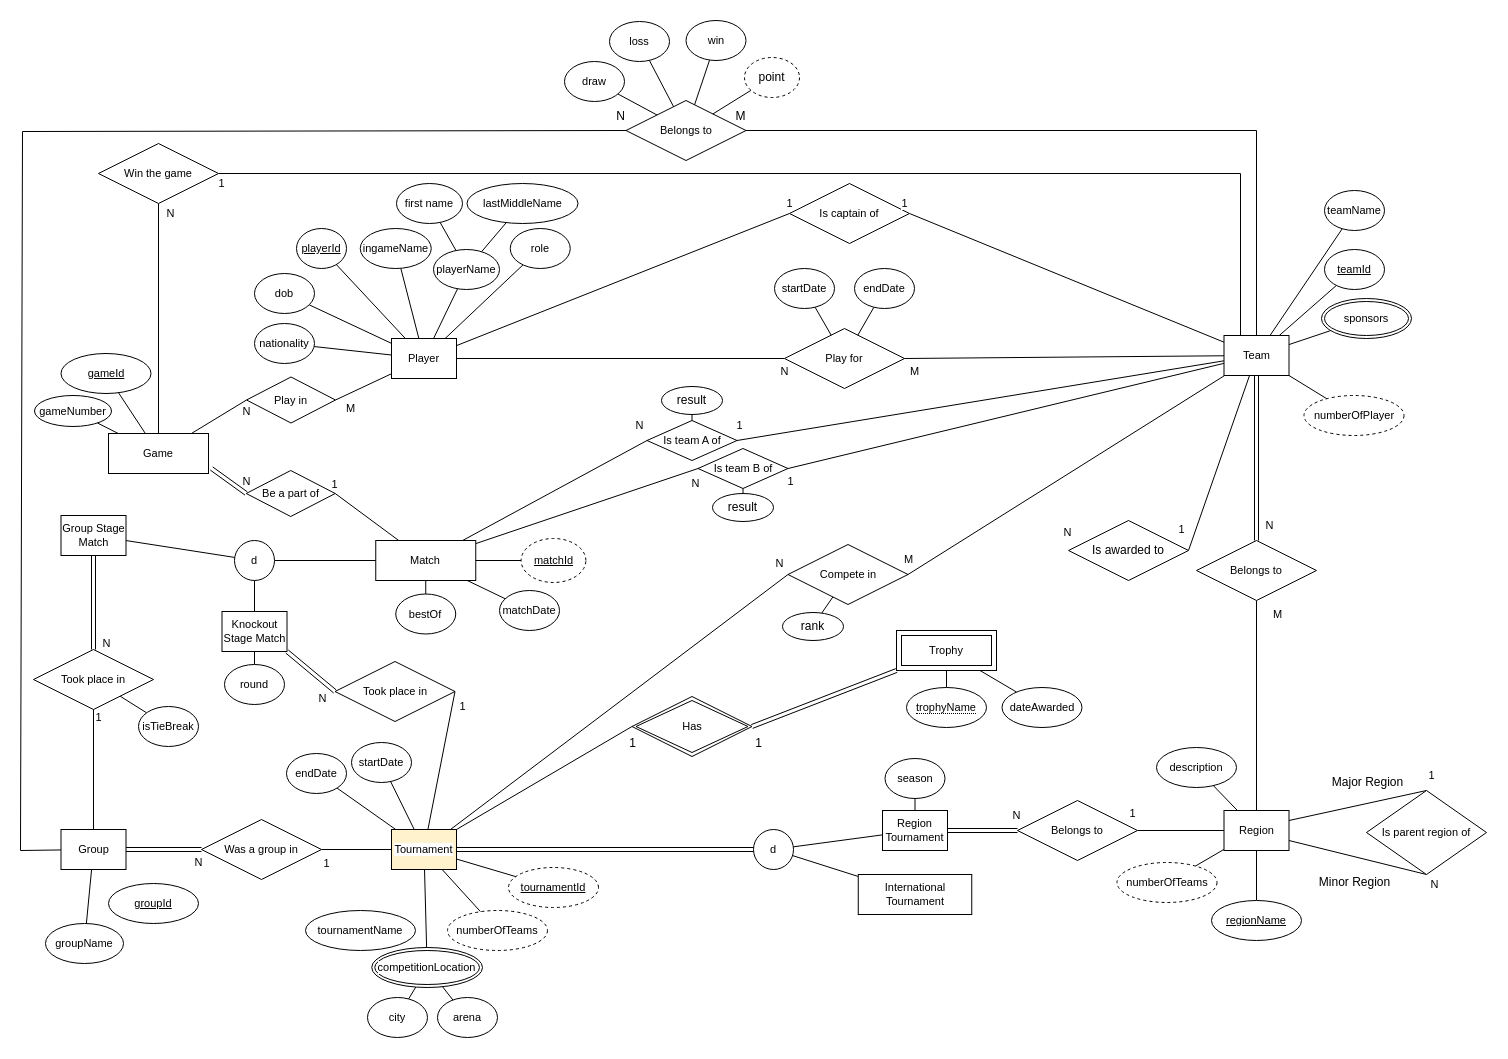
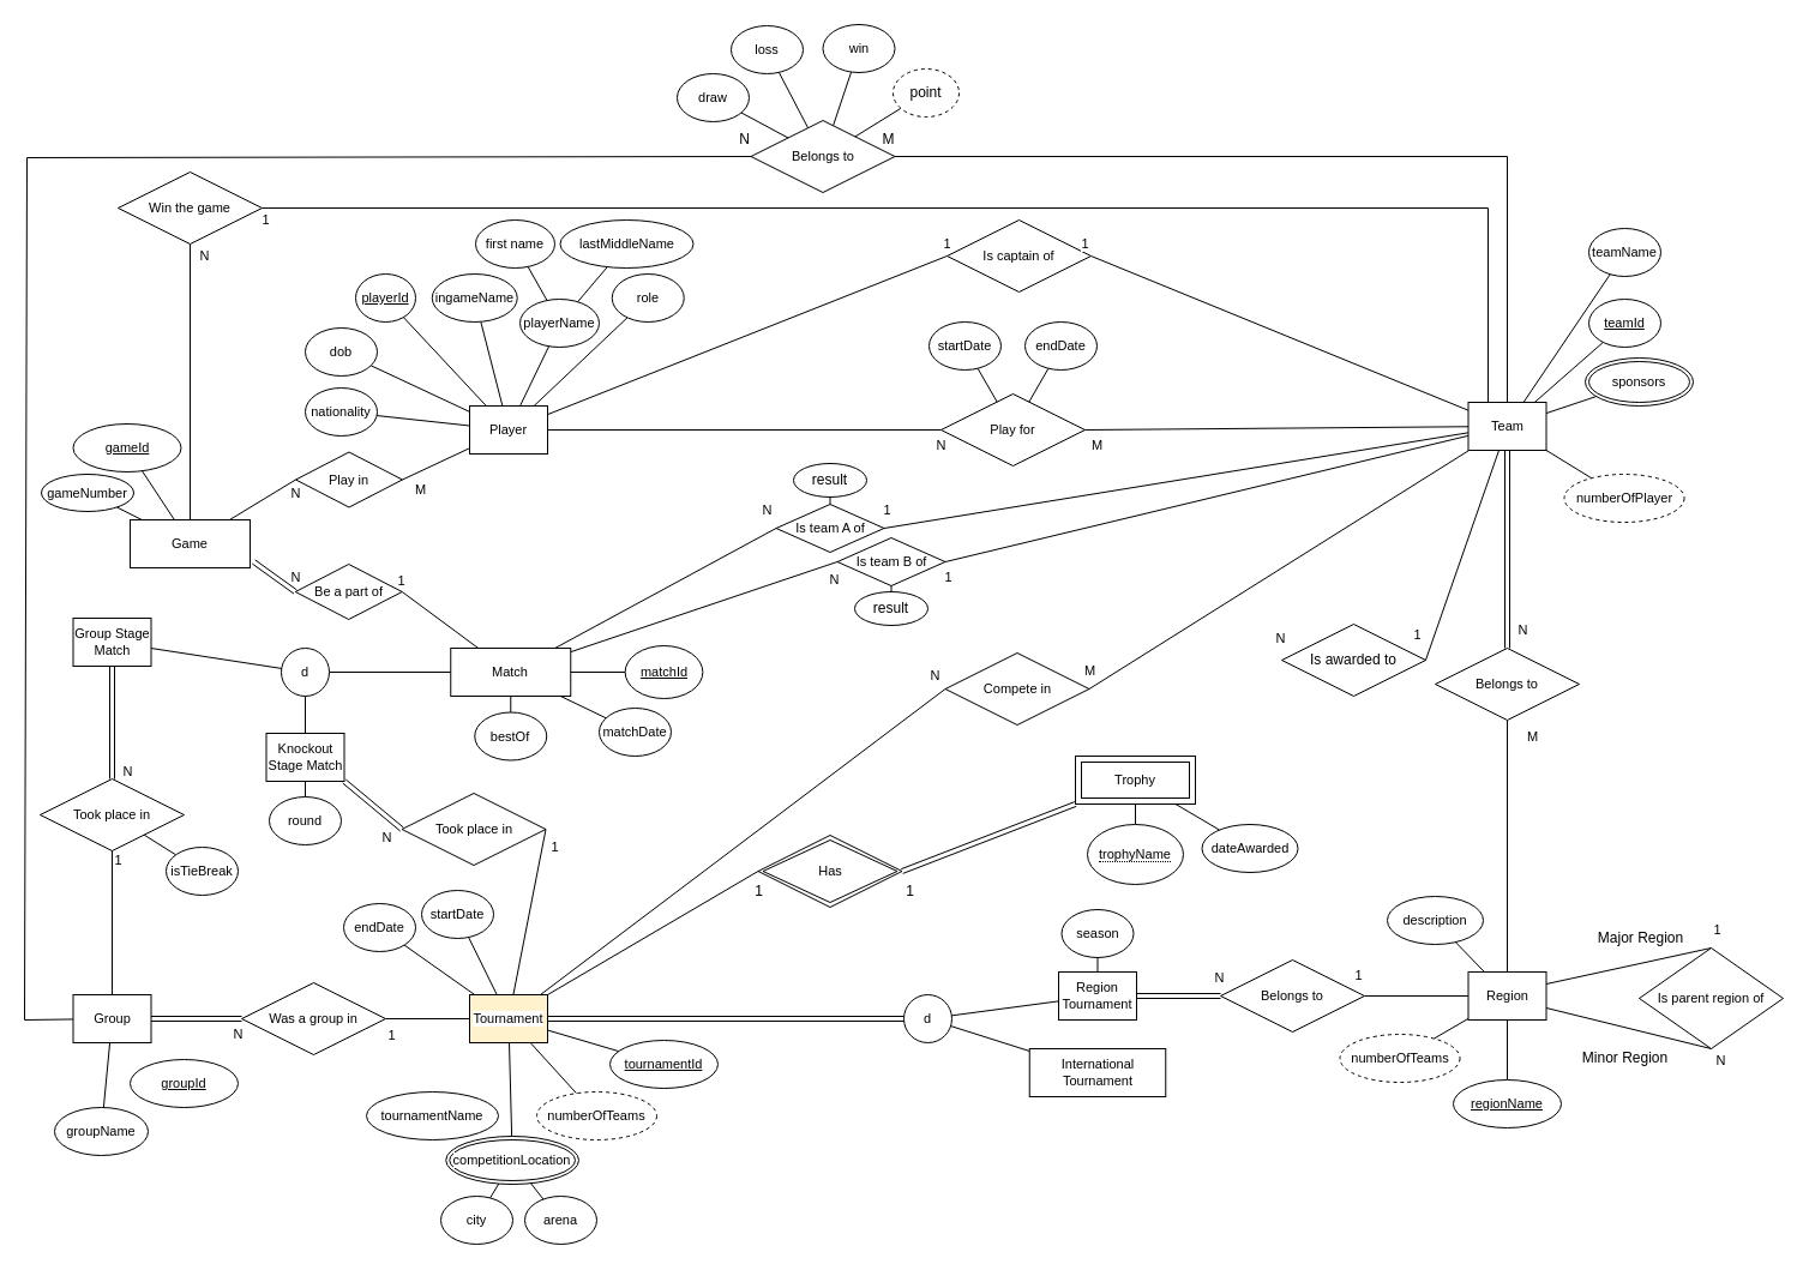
- <mxCell id="77" value="matchId" style="ellipse;whiteSpace=wrap;html=1;align=center;fontStyle=4;fontFamily=Helvetica;fontSize=11;fontColor=default;labelBackgroundColor=default;flipV=1;dashed=1;" parent="1" vertex="1"><mxGeometry x="520.63" y="538" width="64.75" height="44" as="geometry" /></mxCell>
+ <mxCell id="77" value="matchId" style="ellipse;whiteSpace=wrap;html=1;align=center;fontStyle=4;fontFamily=Helvetica;fontSize=11;fontColor=default;labelBackgroundColor=default;flipV=1;" parent="1" vertex="1"><mxGeometry x="520.63" y="538" width="64.75" height="44" as="geometry" /></mxCell>
- <mxCell id="125" style="rounded=0;orthogonalLoop=1;jettySize=auto;html=1;endArrow=none;endFill=0;" parent="1" source="126" target="115" edge="1"><mxGeometry relative="1" as="geometry" /></mxCell>
- <mxCell id="126" value="rank" style="ellipse;whiteSpace=wrap;html=1;align=center;" parent="1" vertex="1"><mxGeometry x="782" y="612" width="61" height="28" as="geometry" /></mxCell>
- <mxCell id="105" value="&lt;span style=&quot;border-bottom: 1px dotted&quot;&gt;trophyName&lt;/span&gt;" style="ellipse;whiteSpace=wrap;html=1;align=center;fontFamily=Helvetica;fontSize=11;fontColor=default;labelBackgroundColor=default;" parent="1" vertex="1"><mxGeometry x="906" y="687" width="80" height="40" as="geometry" /></mxCell>
+ <mxCell id="105" value="&lt;span style=&quot;border-bottom: 1px dotted&quot;&gt;trophyName&lt;/span&gt;" style="ellipse;whiteSpace=wrap;html=1;align=center;fontFamily=Helvetica;fontSize=11;fontColor=default;labelBackgroundColor=default;" parent="1" vertex="1"><mxGeometry x="906" y="687" width="80" height="50" as="geometry" /></mxCell>
- <mxCell id="27" value="tournamentId" style="ellipse;whiteSpace=wrap;html=1;align=center;fontStyle=4;fontFamily=Helvetica;fontSize=11;fontColor=default;labelBackgroundColor=default;flipV=1;dashed=1;" parent="1" vertex="1"><mxGeometry x="508" y="867" width="90" height="40" as="geometry" /></mxCell>
+ <mxCell id="27" value="tournamentId" style="ellipse;whiteSpace=wrap;html=1;align=center;fontStyle=4;fontFamily=Helvetica;fontSize=11;fontColor=default;labelBackgroundColor=default;flipV=1;" parent="1" vertex="1"><mxGeometry x="508" y="867" width="90" height="40" as="geometry" /></mxCell>
